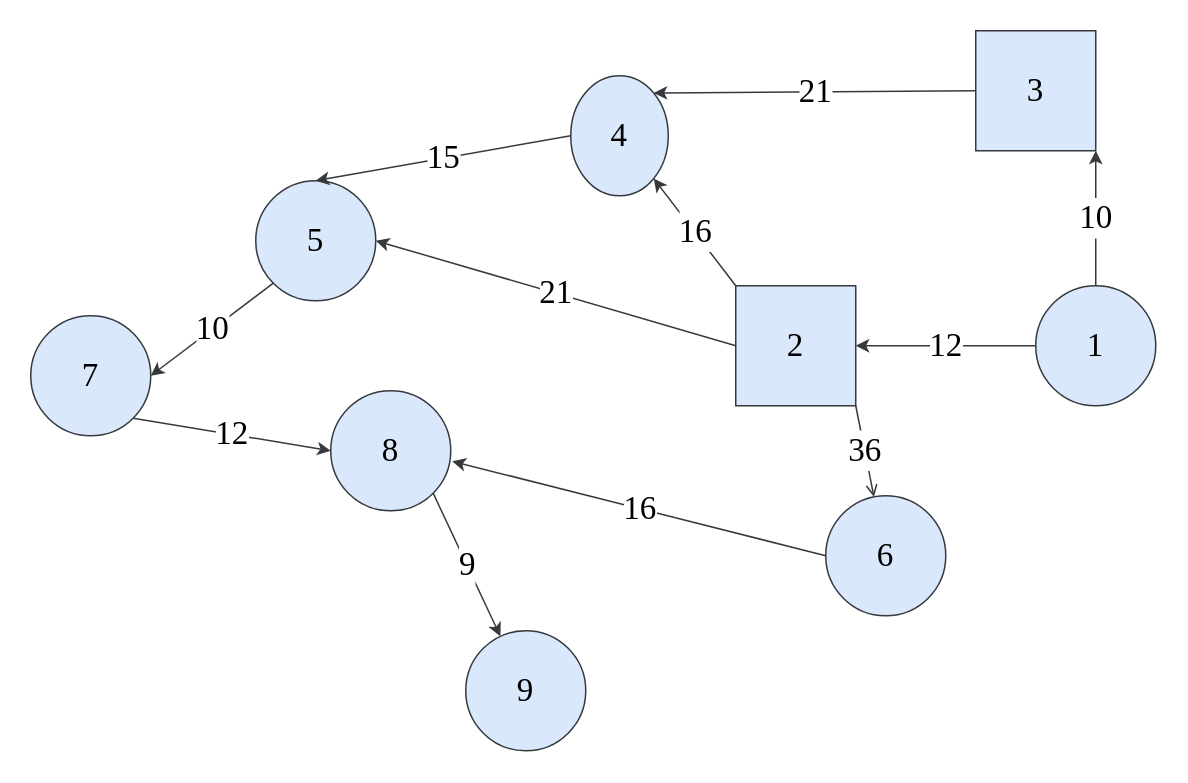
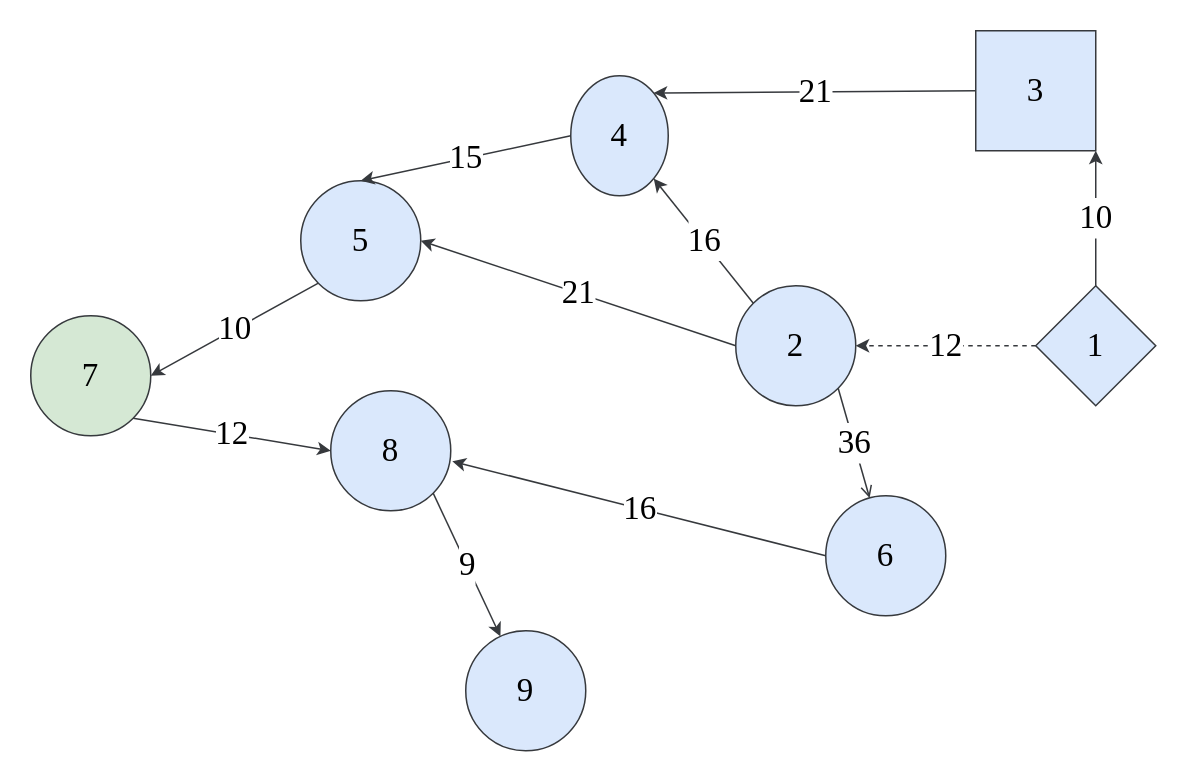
- <mxCell id="12" value="5" style="ellipse;whiteSpace=wrap;html=1;aspect=fixed;fontSize=22;fontFamily=Times New Roman;fillColor=#dae8fc;strokeColor=#36393D;" vertex="1" parent="1"><mxGeometry x="170" y="120" width="80" height="80" as="geometry" /></mxCell>
+ <mxCell id="12" value="5" style="ellipse;whiteSpace=wrap;html=1;aspect=fixed;fontSize=22;fontFamily=Times New Roman;fillColor=#dae8fc;strokeColor=#36393D;" vertex="1" parent="1"><mxGeometry x="200" y="120" width="80" height="80" as="geometry" /></mxCell>
- <mxCell id="3" value="2" style="whiteSpace=wrap;html=1;aspect=fixed;fontSize=22;fontFamily=Times New Roman;fillColor=#dae8fc;strokeColor=#36393D;verticalAlign=middle;rounded=0;" vertex="1" parent="1"><mxGeometry x="490" y="190" width="80" height="80" as="geometry" /></mxCell>
+ <mxCell id="3" value="2" style="ellipse;whiteSpace=wrap;html=1;aspect=fixed;fontSize=22;fontFamily=Times New Roman;fillColor=#dae8fc;strokeColor=#36393D;verticalAlign=middle;" vertex="1" parent="1"><mxGeometry x="490" y="190" width="80" height="80" as="geometry" /></mxCell>
- <mxCell id="6" value="12" style="endArrow=classic;html=1;rounded=0;exitX=0;exitY=0.5;exitDx=0;exitDy=0;entryX=1;entryY=0.5;entryDx=0;entryDy=0;fontSize=22;fontFamily=Times New Roman;fillColor=#dae8fc;strokeColor=#36393D;verticalAlign=middle;" edge="1" parent="1" source="2" target="3"><mxGeometry width="50" height="50" relative="1" as="geometry"><mxPoint x="440" y="270" as="sourcePoint" /><mxPoint x="434" y="250" as="targetPoint" /></mxGeometry></mxCell>
+ <mxCell id="6" value="12" style="endArrow=classic;html=1;rounded=0;exitX=0;exitY=0.5;exitDx=0;exitDy=0;entryX=1;entryY=0.5;entryDx=0;entryDy=0;fontSize=22;fontFamily=Times New Roman;fillColor=#dae8fc;strokeColor=#36393D;verticalAlign=middle;dashed=1;" edge="1" parent="1" source="2" target="3"><mxGeometry width="50" height="50" relative="1" as="geometry"><mxPoint x="440" y="270" as="sourcePoint" /><mxPoint x="434" y="250" as="targetPoint" /></mxGeometry></mxCell>
- <mxCell id="2" value="1" style="ellipse;whiteSpace=wrap;html=1;aspect=fixed;fontSize=22;fontFamily=Times New Roman;fillColor=#dae8fc;strokeColor=#36393D;verticalAlign=middle;" vertex="1" parent="1"><mxGeometry x="690" y="190" width="80" height="80" as="geometry" /></mxCell>
+ <mxCell id="2" value="1" style="rhombus;whiteSpace=wrap;html=1;aspect=fixed;fontSize=22;fontFamily=Times New Roman;fillColor=#dae8fc;strokeColor=#36393D;verticalAlign=middle;" vertex="1" parent="1"><mxGeometry x="690" y="190" width="80" height="80" as="geometry" /></mxCell>
- <mxCell id="15" value="7" style="ellipse;whiteSpace=wrap;html=1;aspect=fixed;fontSize=22;fontFamily=Times New Roman;fillColor=#dae8fc;strokeColor=#36393D;" vertex="1" parent="1"><mxGeometry x="20" y="210" width="80" height="80" as="geometry" /></mxCell>
+ <mxCell id="15" value="7" style="ellipse;whiteSpace=wrap;html=1;aspect=fixed;fontSize=22;fontFamily=Times New Roman;fillColor=#d5e8d4;strokeColor=#36393D;" vertex="1" parent="1"><mxGeometry x="20" y="210" width="80" height="80" as="geometry" /></mxCell>
